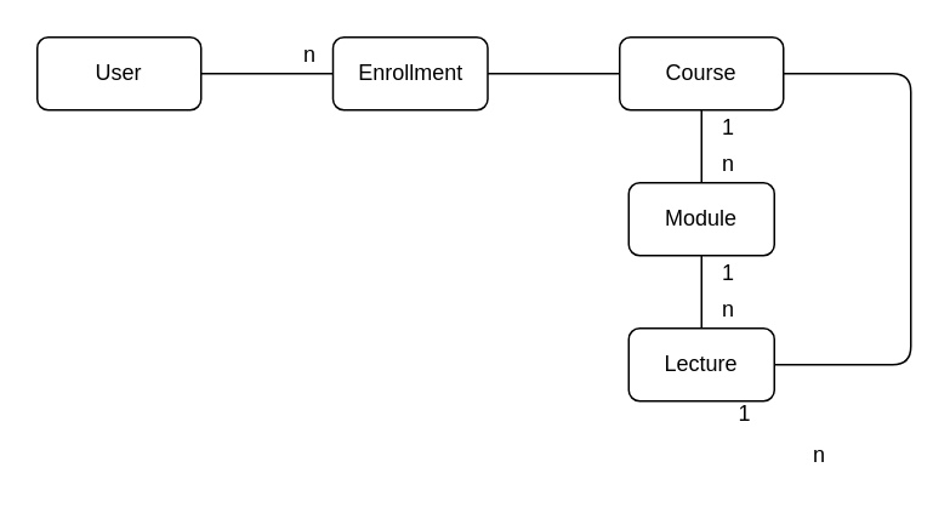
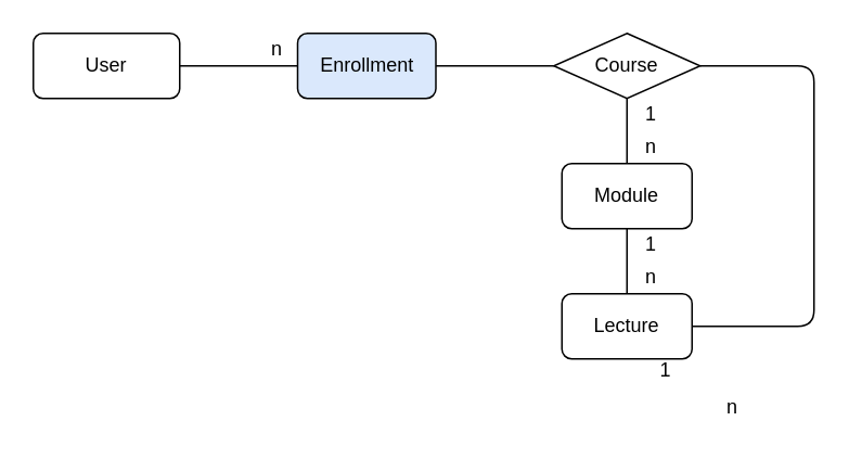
- <mxCell id="8" value="Enrollment" style="rounded=1;whiteSpace=wrap;html=1;" parent="1" vertex="1"><mxGeometry x="182.5" y="20" width="85" height="40" as="geometry" /></mxCell>
+ <mxCell id="8" value="Enrollment" style="rounded=1;whiteSpace=wrap;html=1;fillColor=#dae8fc;" parent="1" vertex="1"><mxGeometry x="182.5" y="20" width="85" height="40" as="geometry" /></mxCell>
- <mxCell id="4" value="Course" style="rounded=1;whiteSpace=wrap;html=1;" parent="1" vertex="1"><mxGeometry x="340" y="20" width="90" height="40" as="geometry" /></mxCell>
+ <mxCell id="4" value="Course" style="rhombus;whiteSpace=wrap;html=1;" parent="1" vertex="1"><mxGeometry x="340" y="20" width="90" height="40" as="geometry" /></mxCell>
